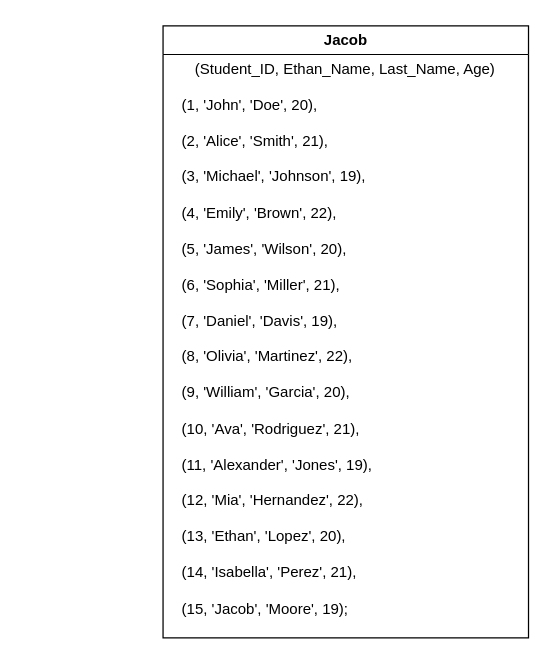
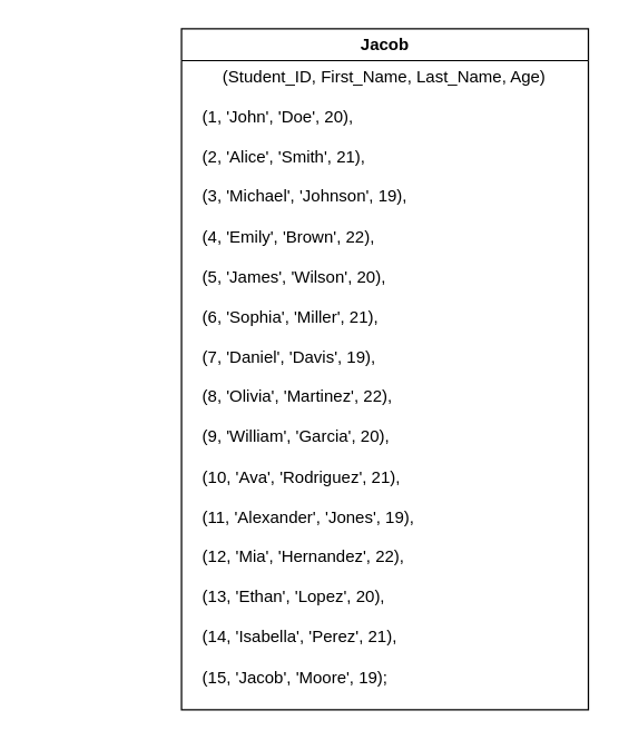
- <mxCell id="3" value="(Student_ID, Ethan_Name, Last_Name, Age)" style="text;html=1;align=center;verticalAlign=middle;whiteSpace=wrap;rounded=0;" vertex="1" parent="2"><mxGeometry x="11.25" y="20" width="270" height="30" as="geometry" /></mxCell>
+ <mxCell id="3" value="(Student_ID, First_Name, Last_Name, Age)" style="text;html=1;align=center;verticalAlign=middle;whiteSpace=wrap;rounded=0;" vertex="1" parent="2"><mxGeometry x="11.25" y="20" width="270" height="30" as="geometry" /></mxCell>
